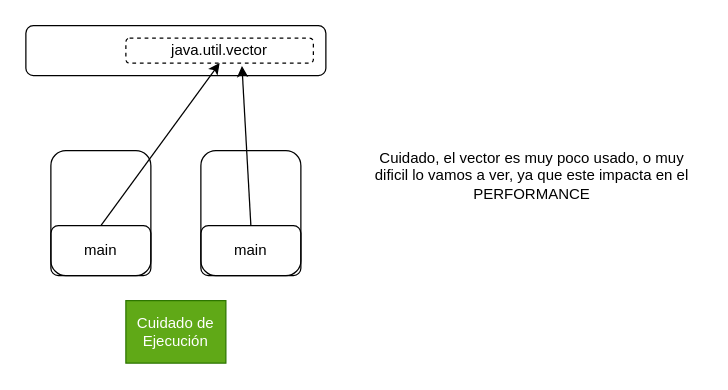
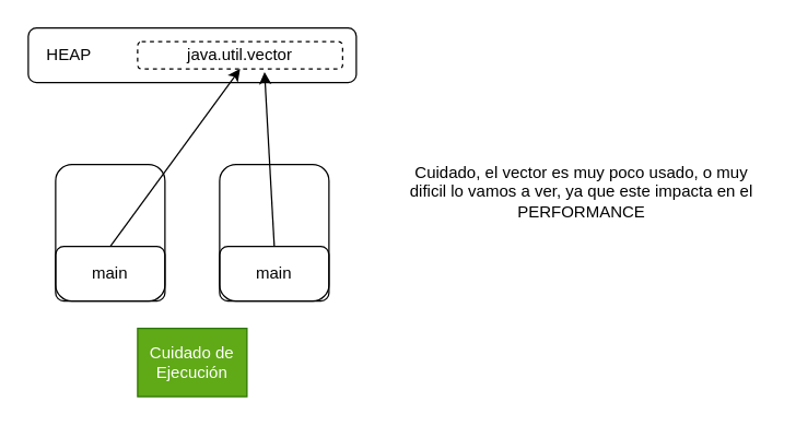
+ <mxCell id="9" value="HEAP" style="text;strokeColor=none;align=center;fillColor=none;html=1;verticalAlign=middle;whiteSpace=wrap;rounded=0;" parent="1" vertex="1"><mxGeometry x="20" y="25" width="60" height="30" as="geometry" /></mxCell>
